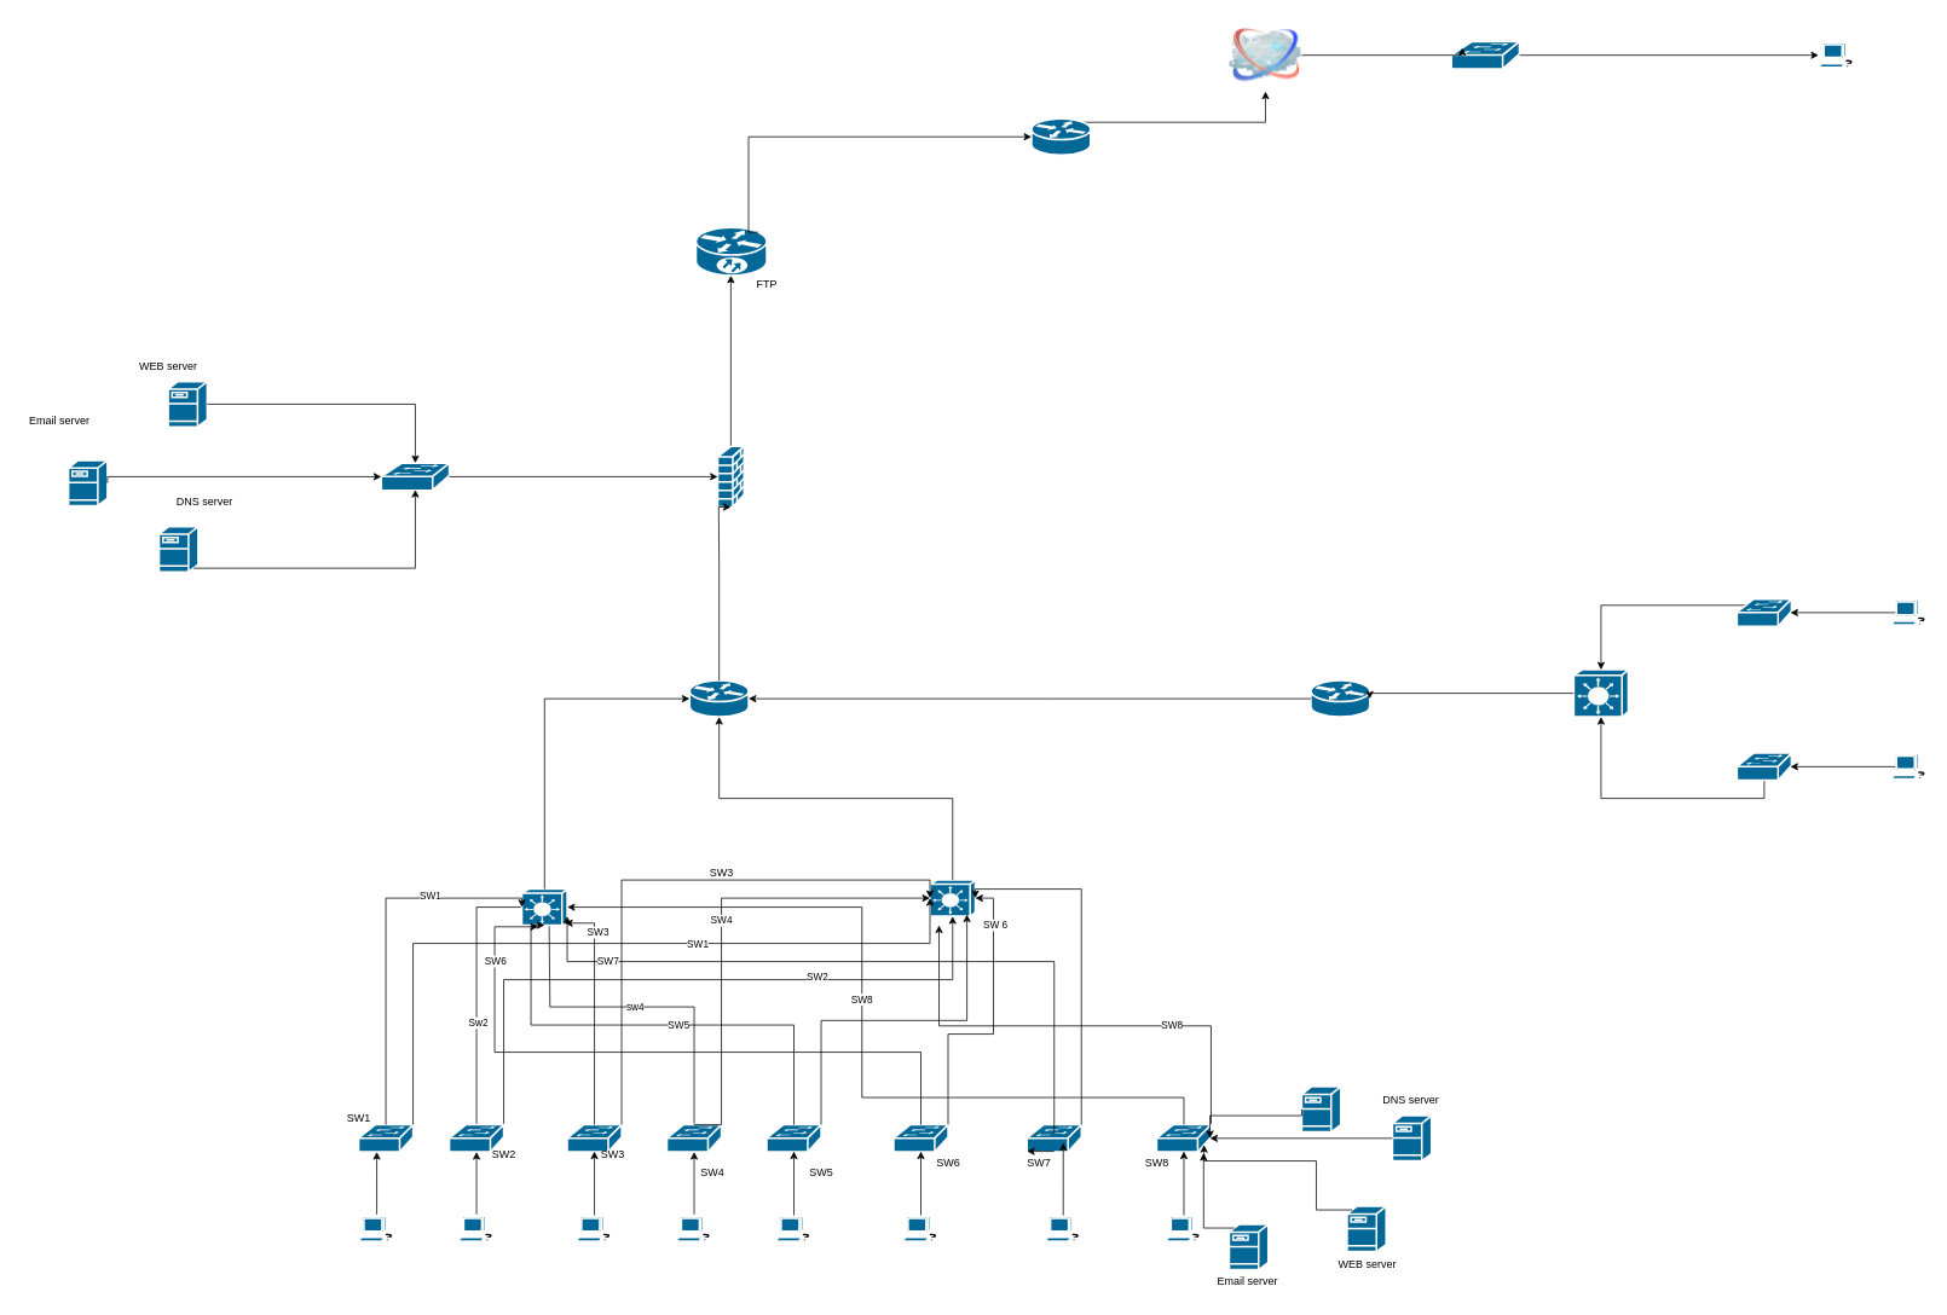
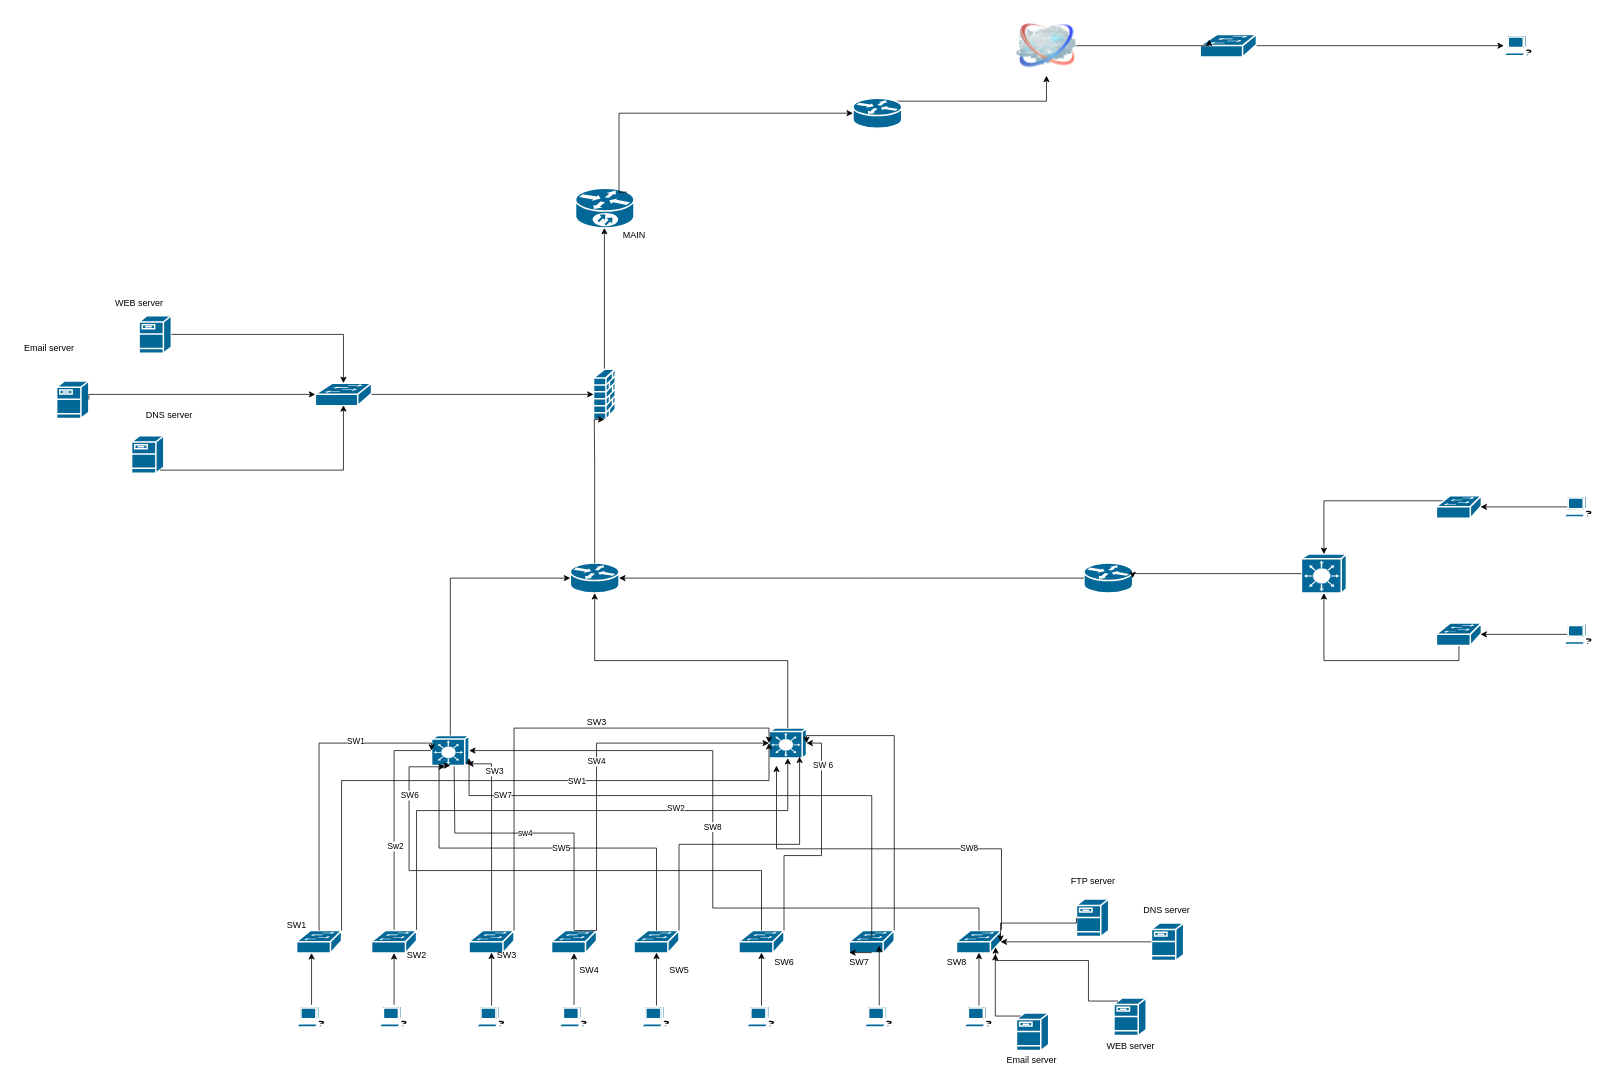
- <mxCell id="109" value="FTP" style="text;html=1;align=center;verticalAlign=middle;resizable=0;points=[];autosize=1;strokeColor=none;fillColor=none;" vertex="1" parent="1"><mxGeometry x="820" y="298" width="50" height="30" as="geometry" /></mxCell>
+ <mxCell id="109" value="MAIN" style="text;html=1;align=center;verticalAlign=middle;resizable=0;points=[];autosize=1;strokeColor=none;fillColor=none;" vertex="1" parent="1"><mxGeometry x="820" y="298" width="50" height="30" as="geometry" /></mxCell>
+ <mxCell id="70" value="FTP server" style="text;html=1;align=center;verticalAlign=middle;resizable=0;points=[];autosize=1;strokeColor=none;fillColor=none;" vertex="1" parent="1"><mxGeometry x="1416.5" y="1160" width="80" height="30" as="geometry" /></mxCell>
